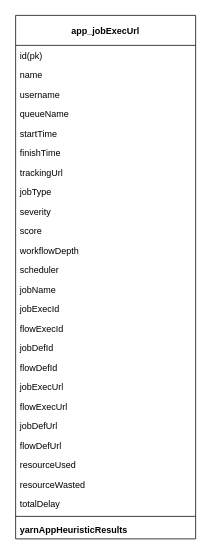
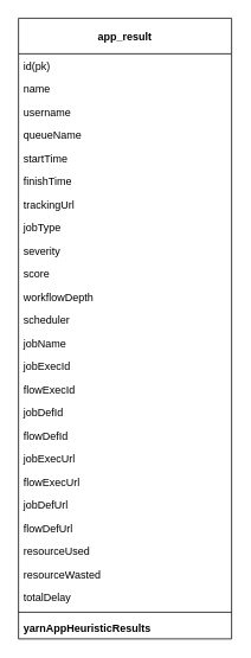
- <mxCell id="2" value="app_jobExecUrl" style="swimlane;fontStyle=1;align=center;verticalAlign=middle;childLayout=stackLayout;horizontal=1;startSize=40;horizontalStack=0;resizeParent=1;resizeParentMax=0;resizeLast=0;collapsible=1;marginBottom=0;" vertex="1" parent="1"><mxGeometry x="20" y="20" width="240" height="698" as="geometry" /></mxCell>
+ <mxCell id="2" value="app_result" style="swimlane;fontStyle=1;align=center;verticalAlign=middle;childLayout=stackLayout;horizontal=1;startSize=40;horizontalStack=0;resizeParent=1;resizeParentMax=0;resizeLast=0;collapsible=1;marginBottom=0;" vertex="1" parent="1"><mxGeometry x="20" y="20" width="240" height="698" as="geometry" /></mxCell>
